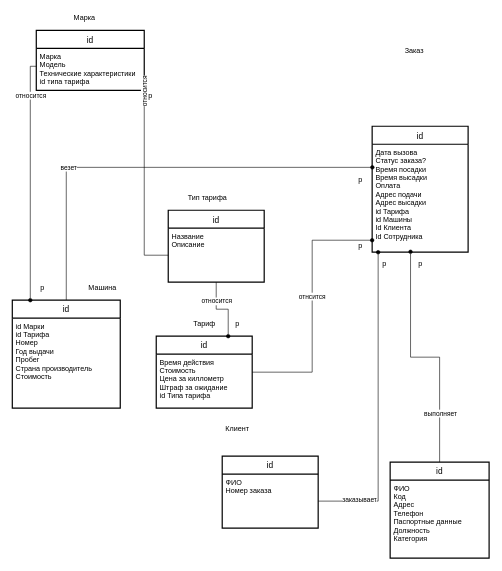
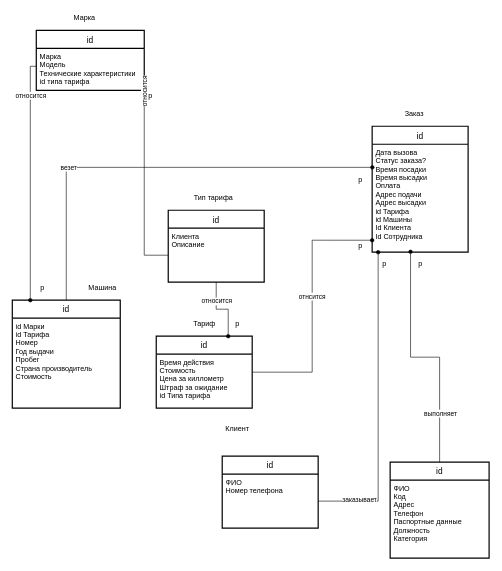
- <mxCell id="21" value="Заказ" style="text;html=1;align=center;verticalAlign=middle;resizable=0;points=[];autosize=1;strokeColor=none;fillColor=none;fontColor=default;" parent="1" vertex="1"><mxGeometry x="665" y="75" width="50" height="20" as="geometry" /></mxCell>
+ <mxCell id="21" value="Заказ" style="text;html=1;align=center;verticalAlign=middle;resizable=0;points=[];autosize=1;strokeColor=none;fillColor=none;fontColor=default;" parent="1" vertex="1"><mxGeometry x="665" y="180" width="50" height="20" as="geometry" /></mxCell>
- <mxCell id="37" value="Тип тарифа" style="text;html=1;align=center;verticalAlign=middle;resizable=0;points=[];autosize=1;strokeColor=none;fillColor=none;fontColor=default;" parent="1" vertex="1"><mxGeometry x="305" y="320" width="80" height="20" as="geometry" /></mxCell>
+ <mxCell id="37" value="Тип тарифа" style="text;html=1;align=center;verticalAlign=middle;resizable=0;points=[];autosize=1;strokeColor=none;fillColor=none;fontColor=default;" parent="1" vertex="1"><mxGeometry x="315" y="320" width="80" height="20" as="geometry" /></mxCell>
- <mxCell id="36" value="Название&#10;Описание" style="align=left;strokeColor=none;fillColor=none;spacingLeft=4;fontSize=12;verticalAlign=top;resizable=0;rotatable=0;part=1;fontColor=default;" parent="35" vertex="1"><mxGeometry y="30" width="160" height="90" as="geometry" /></mxCell>
+ <mxCell id="36" value="Клиента&#10;Описание" style="align=left;strokeColor=none;fillColor=none;spacingLeft=4;fontSize=12;verticalAlign=top;resizable=0;rotatable=0;part=1;fontColor=default;" parent="35" vertex="1"><mxGeometry y="30" width="160" height="90" as="geometry" /></mxCell>
- <mxCell id="13" value="ФИО&#10;Номер заказа" style="align=left;strokeColor=none;fillColor=none;spacingLeft=4;fontSize=12;verticalAlign=top;resizable=0;rotatable=0;part=1;" parent="12" vertex="1"><mxGeometry y="30" width="160" height="90" as="geometry" /></mxCell>
+ <mxCell id="13" value="ФИО&#10;Номер телефона" style="align=left;strokeColor=none;fillColor=none;spacingLeft=4;fontSize=12;verticalAlign=top;resizable=0;rotatable=0;part=1;" parent="12" vertex="1"><mxGeometry y="30" width="160" height="90" as="geometry" /></mxCell>
